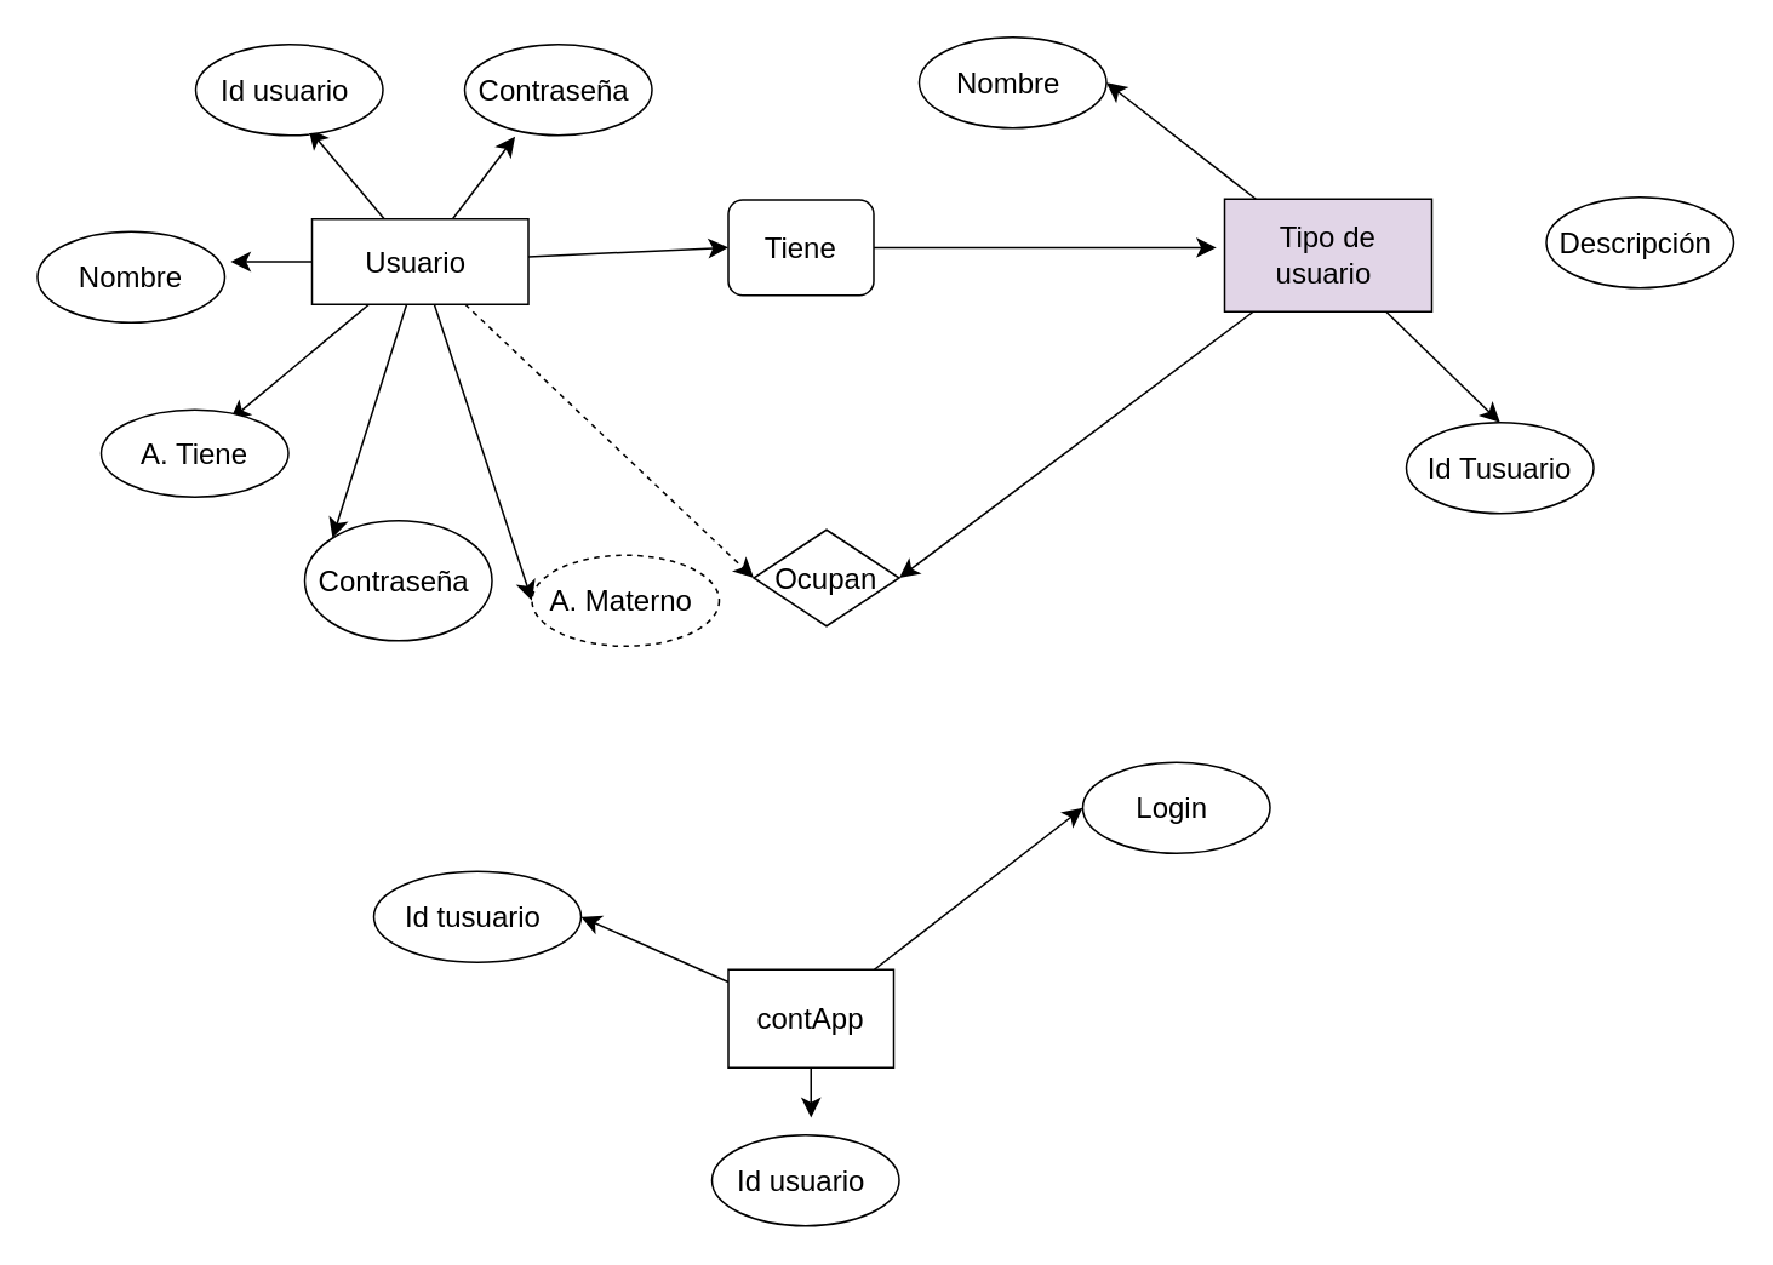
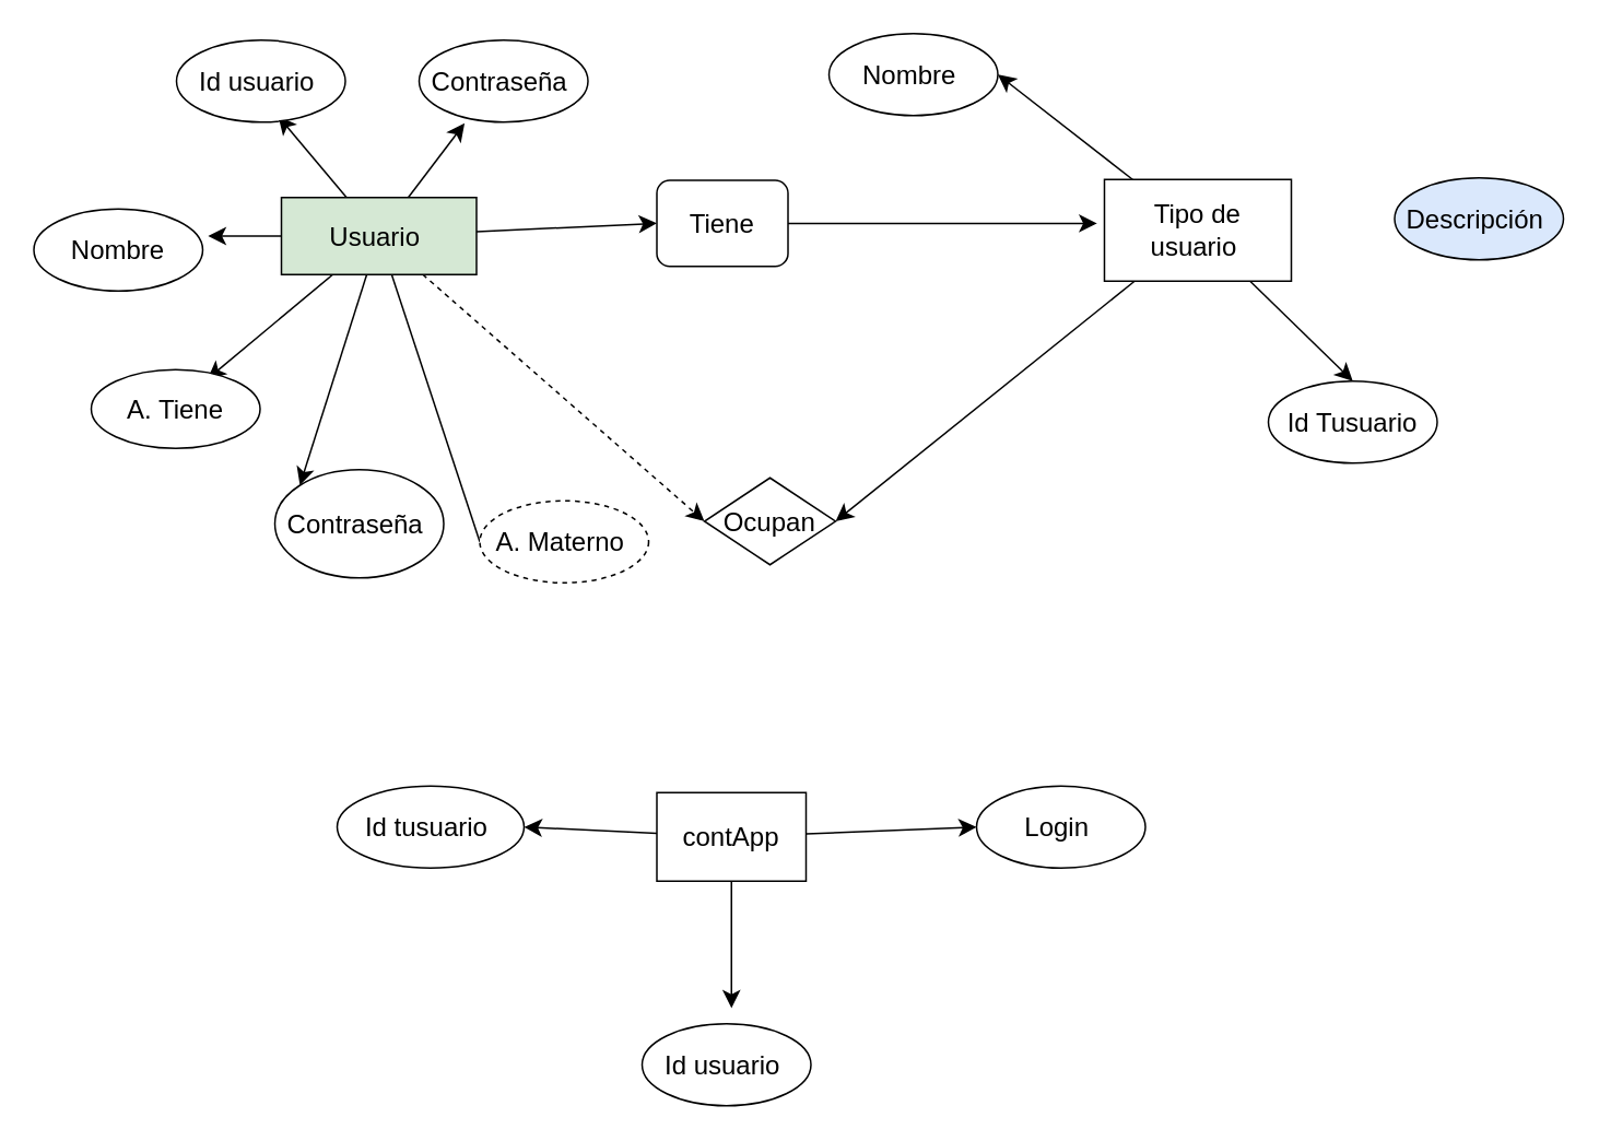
- <mxCell id="23" value="Descripción&amp;nbsp;" style="ellipse;whiteSpace=wrap;html=1;fontSize=16;" vertex="1" parent="1"><mxGeometry x="850" y="108" width="103" height="50" as="geometry" /></mxCell>
+ <mxCell id="23" value="Descripción&amp;nbsp;" style="ellipse;whiteSpace=wrap;html=1;fontSize=16;fillColor=#dae8fc;" vertex="1" parent="1"><mxGeometry x="850" y="108" width="103" height="50" as="geometry" /></mxCell>
- <mxCell id="20" value="Tipo de usuario&amp;nbsp;" style="whiteSpace=wrap;html=1;fontSize=16;fillColor=#e1d5e7;" vertex="1" parent="1"><mxGeometry x="673" y="109" width="114" height="62" as="geometry" /></mxCell>
+ <mxCell id="20" value="Tipo de usuario&amp;nbsp;" style="whiteSpace=wrap;html=1;fontSize=16;" vertex="1" parent="1"><mxGeometry x="673" y="109" width="114" height="62" as="geometry" /></mxCell>
- <mxCell id="10" value="Usuario&amp;nbsp;" style="whiteSpace=wrap;html=1;fontSize=16;" vertex="1" parent="1"><mxGeometry x="171" y="120" width="119" height="47" as="geometry" /></mxCell>
+ <mxCell id="10" value="Usuario&amp;nbsp;" style="whiteSpace=wrap;html=1;fontSize=16;fillColor=#d5e8d4;" vertex="1" parent="1"><mxGeometry x="171" y="120" width="119" height="47" as="geometry" /></mxCell>
- <mxCell id="33" value="Ocupan" style="rhombus;whiteSpace=wrap;html=1;fontSize=16;" vertex="1" parent="1"><mxGeometry x="414" y="291" width="80" height="53" as="geometry" /></mxCell>
+ <mxCell id="33" value="Ocupan" style="rhombus;whiteSpace=wrap;html=1;fontSize=16;" vertex="1" parent="1"><mxGeometry x="429" y="291" width="80" height="53" as="geometry" /></mxCell>
- <mxCell id="4" style="edgeStyle=none;curved=1;rounded=0;orthogonalLoop=1;jettySize=auto;html=1;entryX=0;entryY=0.5;entryDx=0;entryDy=0;fontSize=12;startSize=8;endSize=8;" edge="1" parent="1" source="10" target="13"><mxGeometry relative="1" as="geometry" /></mxCell>
+ <mxCell id="4" style="edgeStyle=none;curved=1;rounded=0;orthogonalLoop=1;jettySize=auto;html=1;entryX=0;entryY=0.5;entryDx=0;entryDy=0;fontSize=12;startSize=8;endSize=8;endArrow=none;" edge="1" parent="1" source="10" target="13"><mxGeometry relative="1" as="geometry" /></mxCell>
- <mxCell id="28" value="Login&amp;nbsp;" style="ellipse;whiteSpace=wrap;html=1;fontSize=16;" vertex="1" parent="1"><mxGeometry x="595" y="419" width="103" height="50" as="geometry" /></mxCell>
+ <mxCell id="28" value="Login&amp;nbsp;" style="ellipse;whiteSpace=wrap;html=1;fontSize=16;" vertex="1" parent="1"><mxGeometry x="595" y="479" width="103" height="50" as="geometry" /></mxCell>
- <mxCell id="27" value="contApp" style="whiteSpace=wrap;html=1;fontSize=16;" vertex="1" parent="1"><mxGeometry x="400" y="533" width="91" height="54" as="geometry" /></mxCell>
+ <mxCell id="27" value="contApp" style="whiteSpace=wrap;html=1;fontSize=16;" vertex="1" parent="1"><mxGeometry x="400" y="483" width="91" height="54" as="geometry" /></mxCell>
